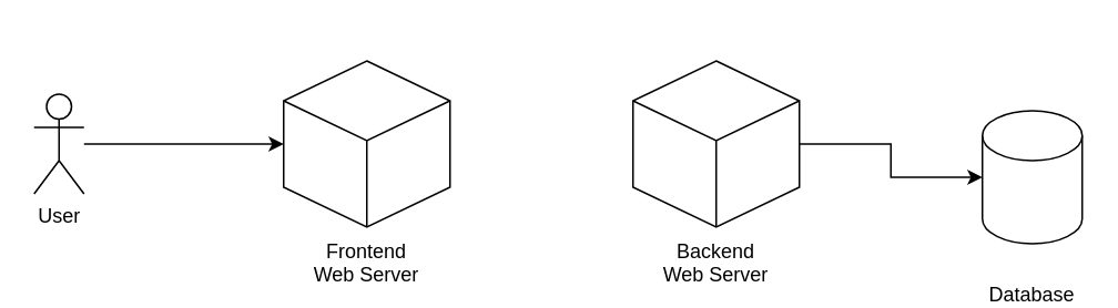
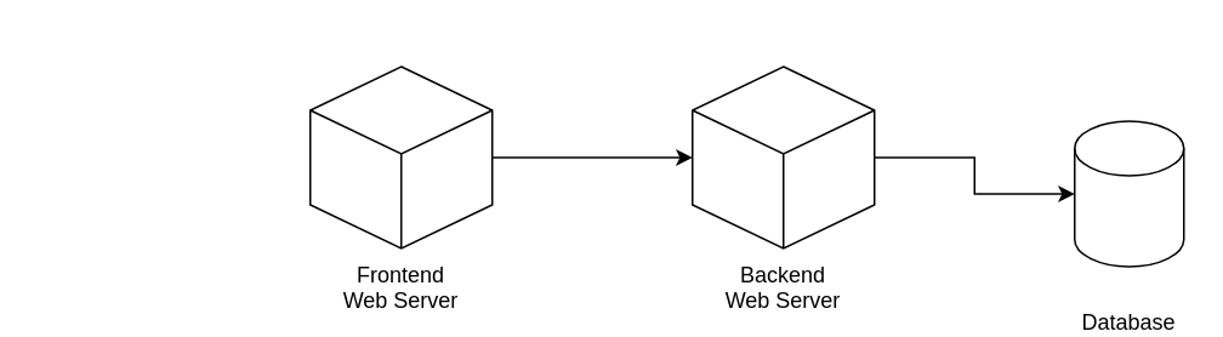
- <mxCell id="4" value="User" style="shape=umlActor;verticalLabelPosition=bottom;verticalAlign=top;html=1;outlineConnect=0;" parent="1" vertex="1"><mxGeometry x="20" y="40" width="30" height="60" as="geometry" /></mxCell>
- <mxCell id="3" style="edgeStyle=orthogonalEdgeStyle;rounded=0;orthogonalLoop=1;jettySize=auto;html=1;" parent="1" source="4" target="6" edge="1"><mxGeometry relative="1" as="geometry" /></mxCell>
+ <mxCell id="5" style="edgeStyle=orthogonalEdgeStyle;rounded=0;orthogonalLoop=1;jettySize=auto;html=1;" edge="1" parent="1" source="6" target="8"><mxGeometry relative="1" as="geometry" /></mxCell>
